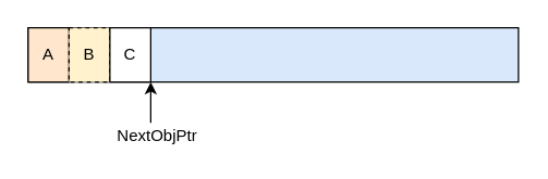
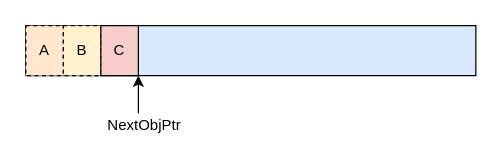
- <mxCell id="3" value="A" style="rounded=0;whiteSpace=wrap;html=1;fillColor=#ffe6cc;" vertex="1" parent="1"><mxGeometry x="20" y="20" width="30" height="40" as="geometry" /></mxCell>
+ <mxCell id="3" value="A" style="rounded=0;whiteSpace=wrap;html=1;fillColor=#ffe6cc;dashed=1;" vertex="1" parent="1"><mxGeometry x="20" y="20" width="30" height="40" as="geometry" /></mxCell>
- <mxCell id="5" value="C" style="rounded=0;whiteSpace=wrap;html=1;fillColor=#ffffff;" vertex="1" parent="1"><mxGeometry x="80" y="20" width="30" height="40" as="geometry" /></mxCell>
+ <mxCell id="5" value="C" style="rounded=0;whiteSpace=wrap;html=1;fillColor=#f8cecc;" vertex="1" parent="1"><mxGeometry x="80" y="20" width="30" height="40" as="geometry" /></mxCell>
